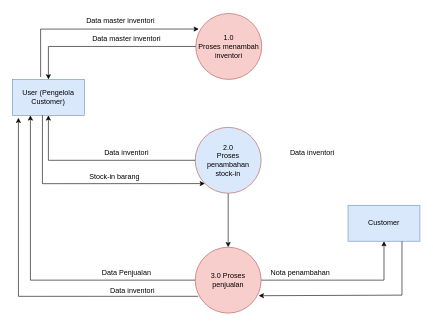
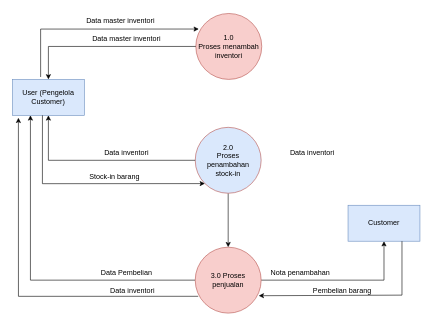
- <mxCell id="20" value="Data Penjualan" style="text;html=1;align=center;verticalAlign=middle;resizable=0;points=[];autosize=1;strokeColor=none;fillColor=none;" parent="1" vertex="1"><mxGeometry x="155" y="440" width="110" height="30" as="geometry" /></mxCell>
+ <mxCell id="20" value="Data Pembelian" style="text;html=1;align=center;verticalAlign=middle;resizable=0;points=[];autosize=1;strokeColor=none;fillColor=none;" parent="1" vertex="1"><mxGeometry x="155" y="440" width="110" height="30" as="geometry" /></mxCell>
+ <mxCell id="24" value="Pembelian barang" style="text;html=1;align=center;verticalAlign=middle;resizable=0;points=[];autosize=1;strokeColor=none;fillColor=none;" vertex="1" parent="1"><mxGeometry x="510" y="470" width="120" height="30" as="geometry" /></mxCell>
